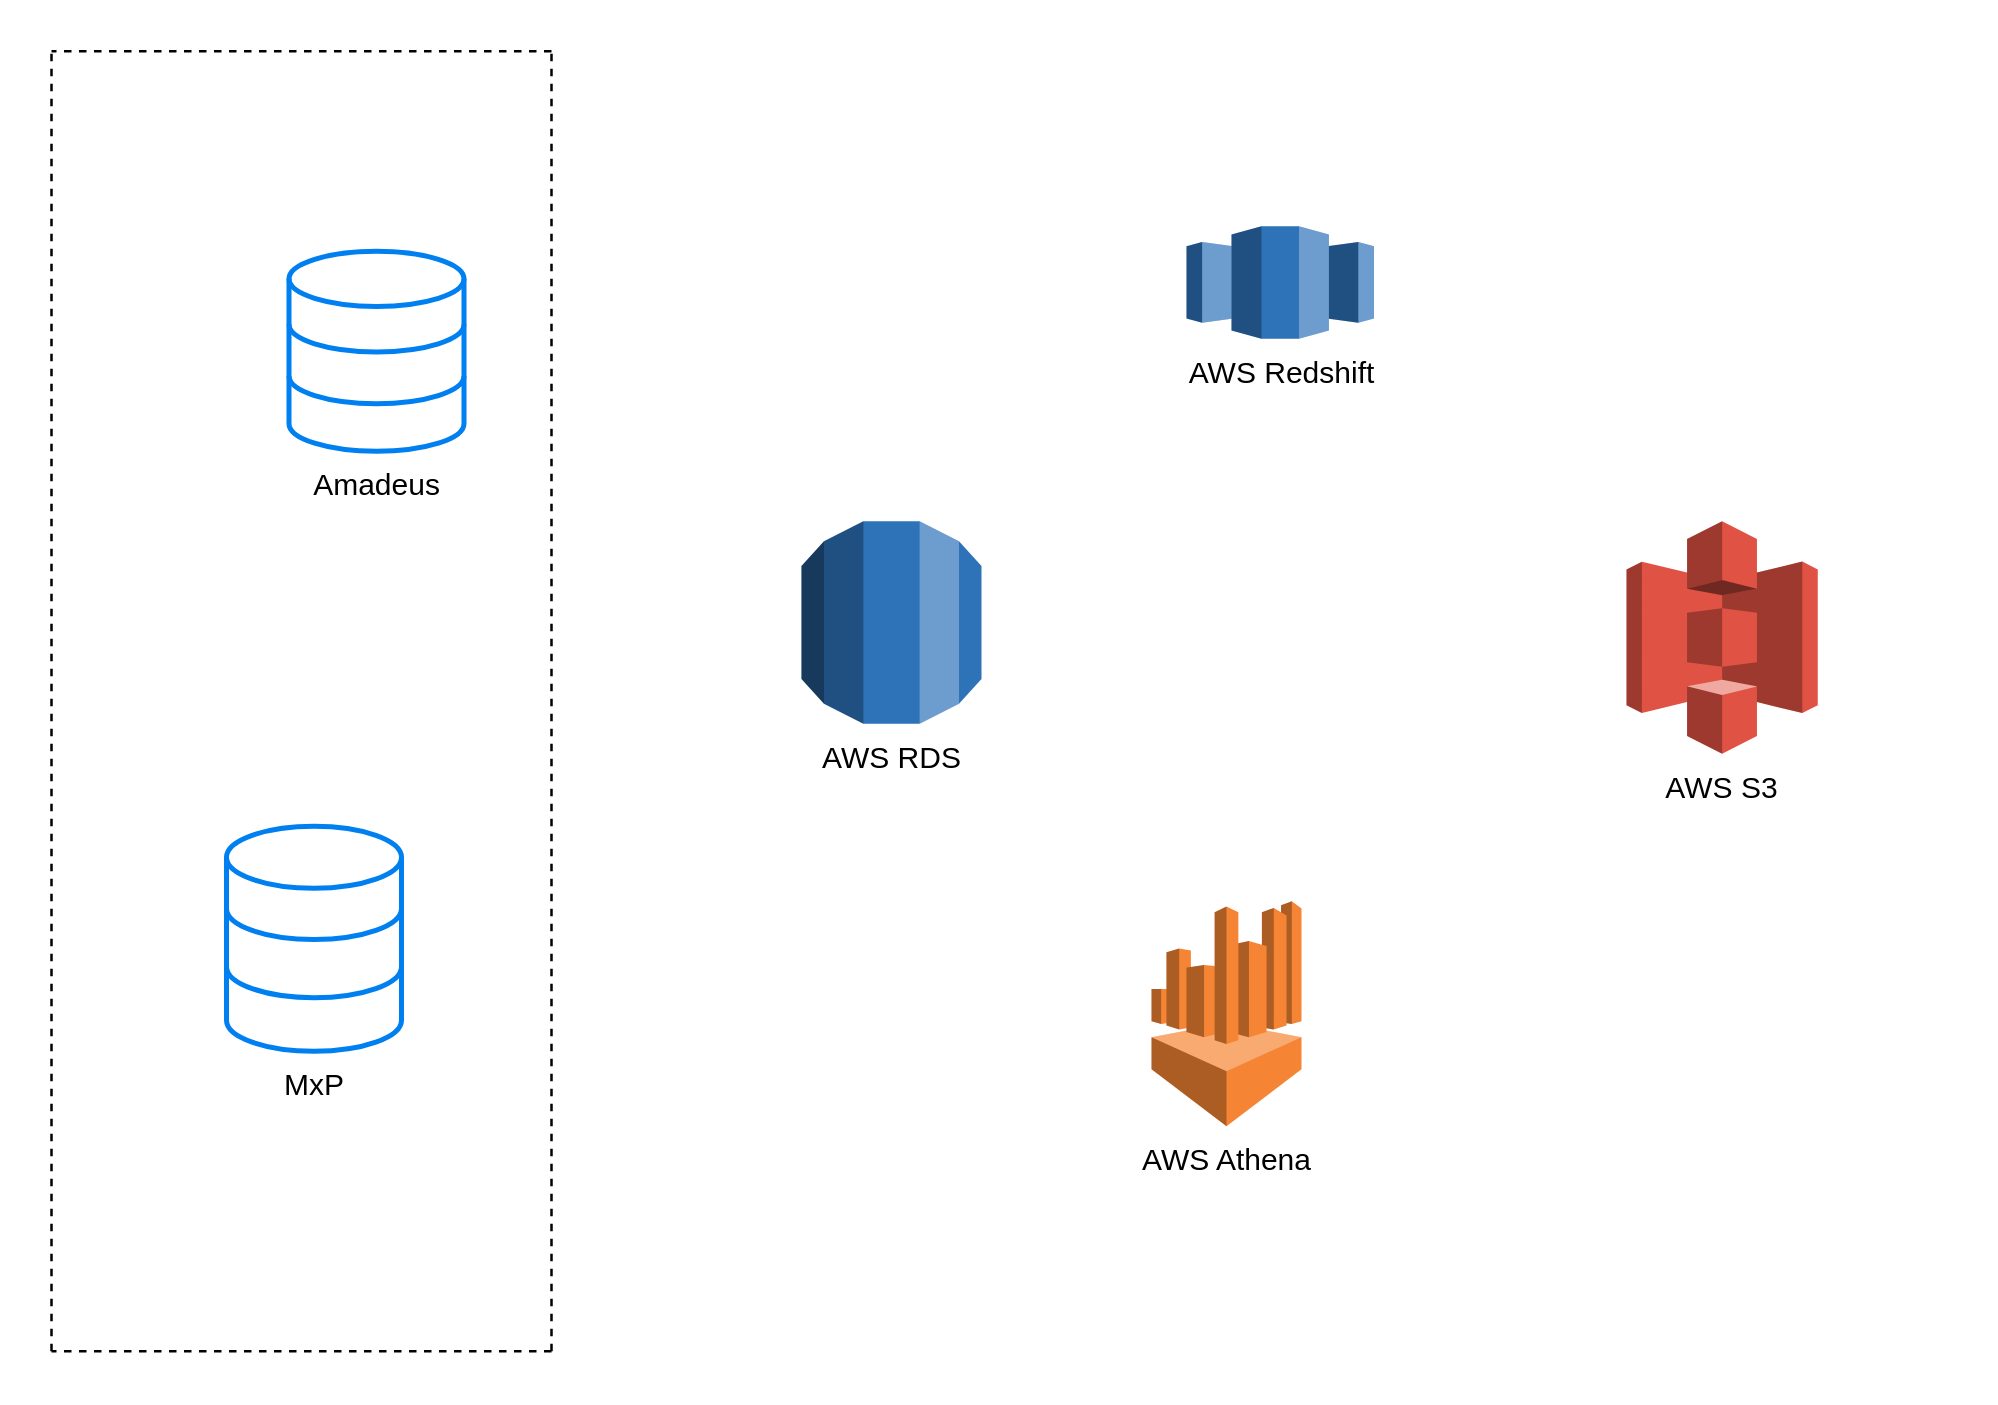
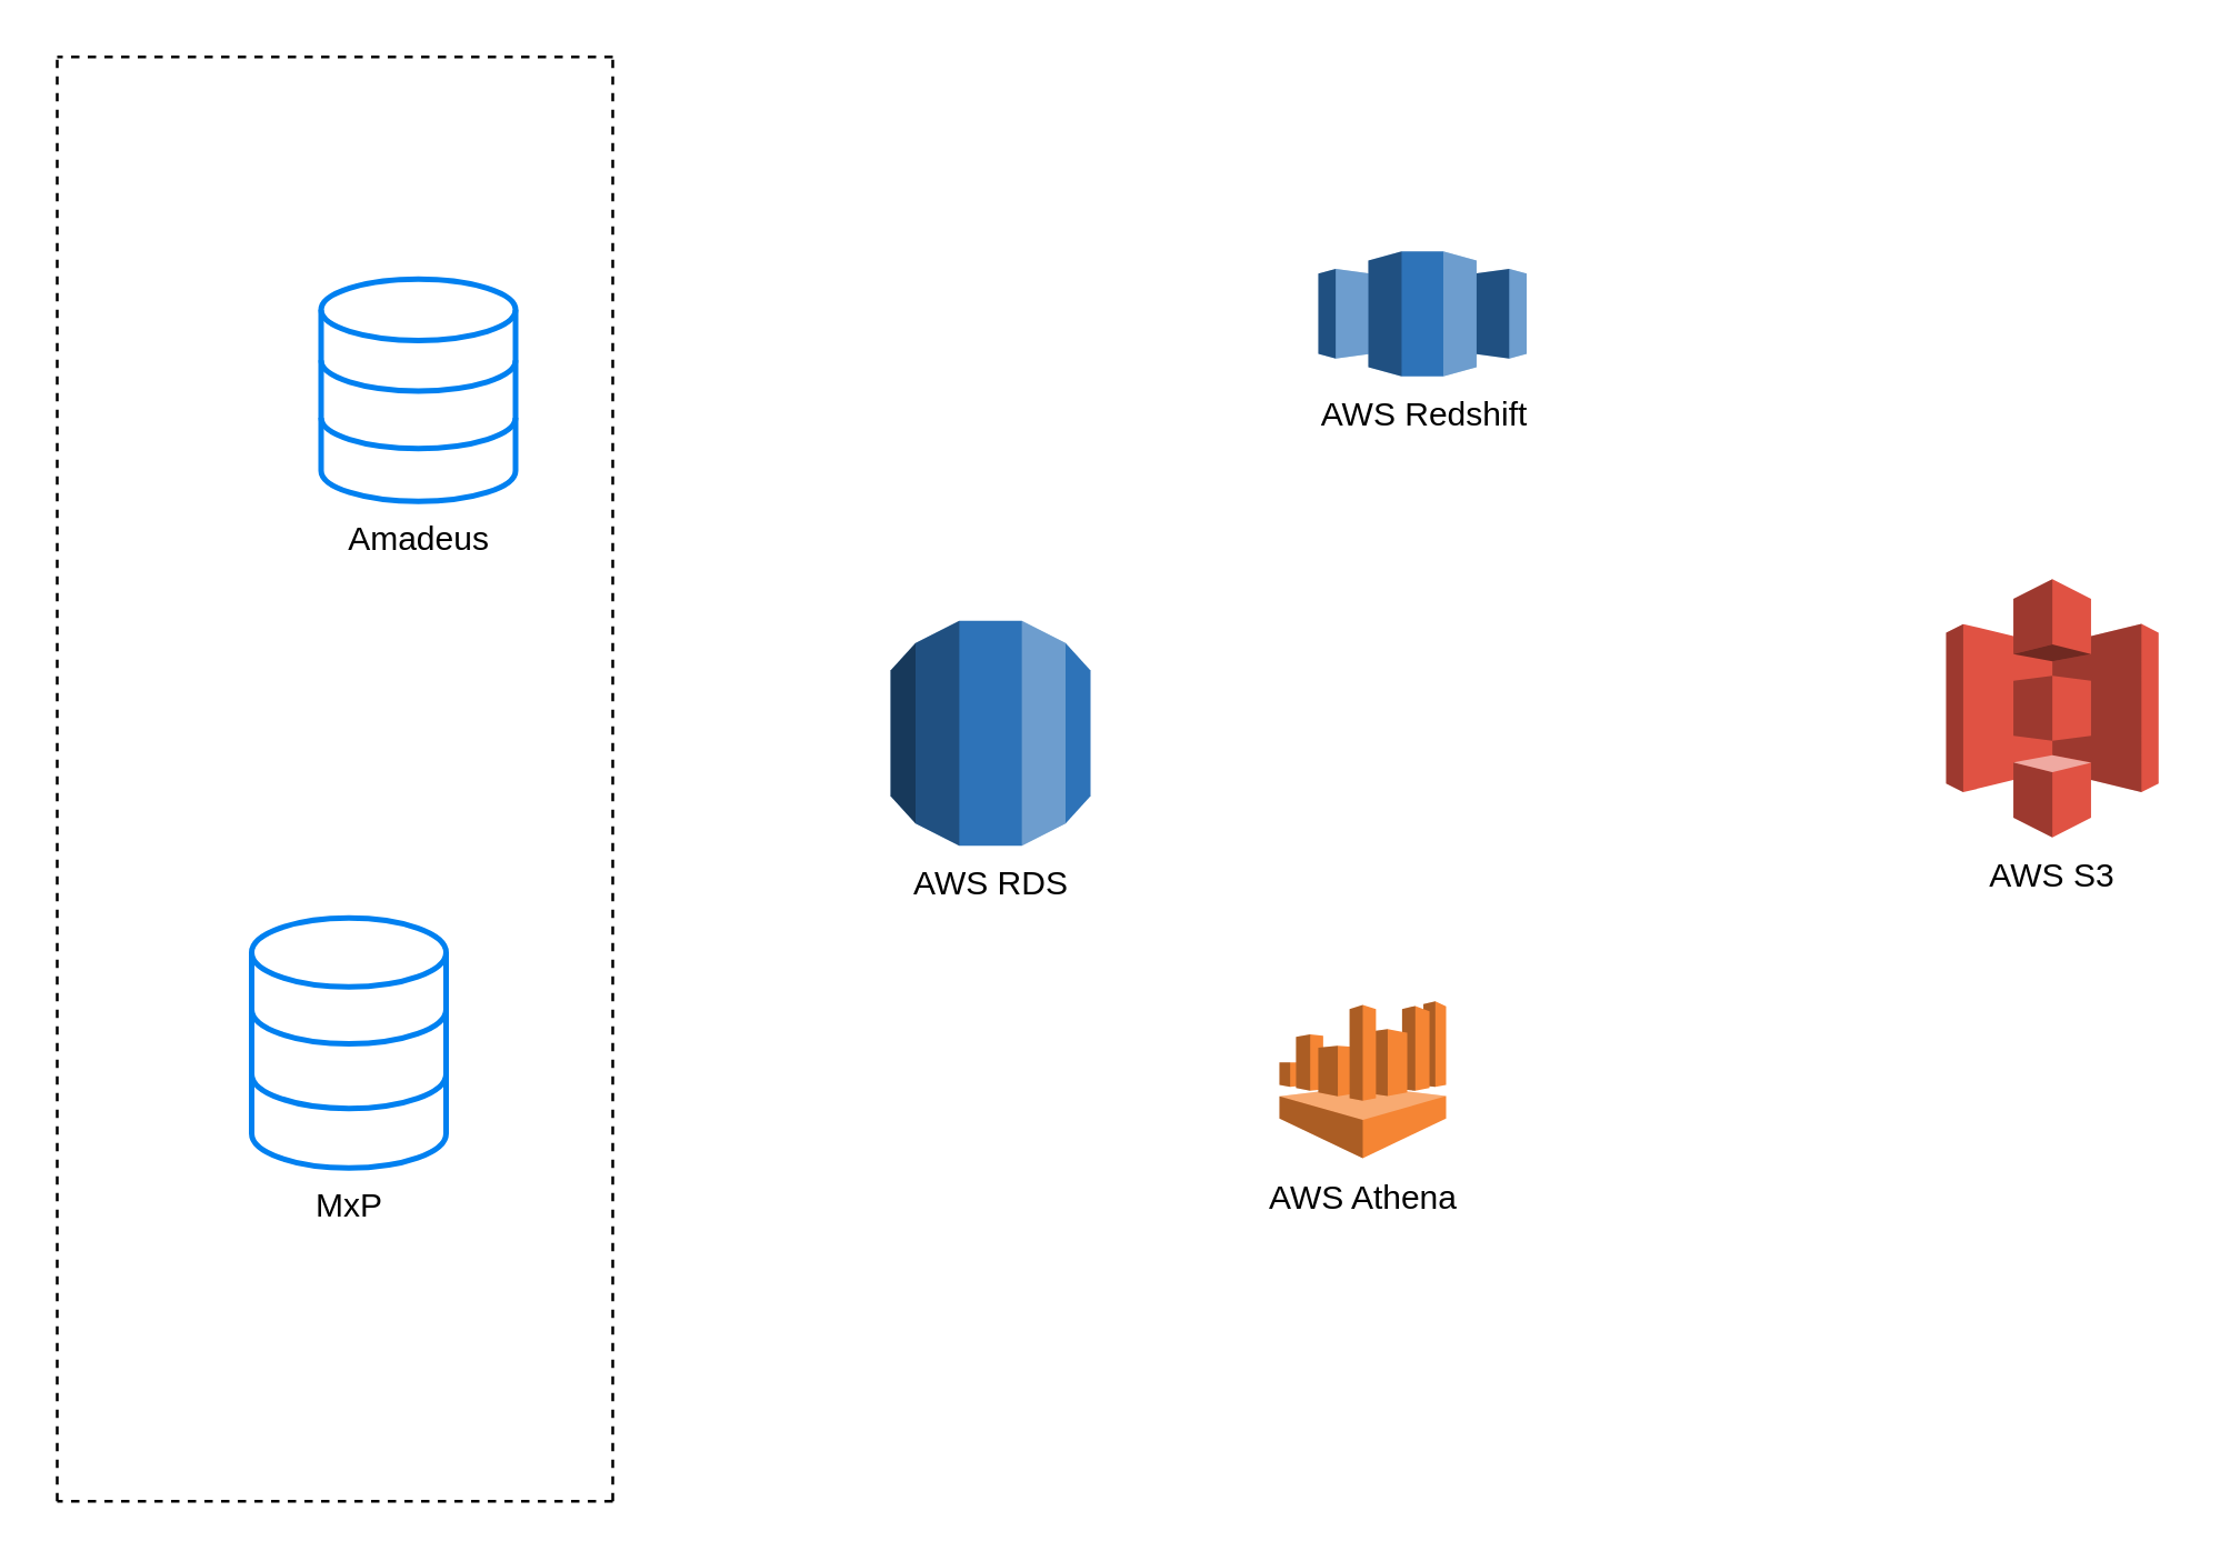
- <mxCell id="4" value="AWS RDS" style="outlineConnect=0;dashed=0;verticalLabelPosition=bottom;verticalAlign=top;align=center;html=1;shape=mxgraph.aws3.rds;fillColor=#2E73B8;gradientColor=none;" vertex="1" parent="1"><mxGeometry x="320" y="208" width="72" height="81" as="geometry" /></mxCell>
+ <mxCell id="4" value="AWS RDS" style="outlineConnect=0;dashed=0;verticalLabelPosition=bottom;verticalAlign=top;align=center;html=1;shape=mxgraph.aws3.rds;fillColor=#2E73B8;gradientColor=none;" vertex="1" parent="1"><mxGeometry x="320" y="223" width="72" height="81" as="geometry" /></mxCell>
- <mxCell id="5" value="AWS S3" style="outlineConnect=0;dashed=0;verticalLabelPosition=bottom;verticalAlign=top;align=center;html=1;shape=mxgraph.aws3.s3;fillColor=#E05243;gradientColor=none;" vertex="1" parent="1"><mxGeometry x="650" y="208" width="76.5" height="93" as="geometry" /></mxCell>
+ <mxCell id="5" value="AWS S3" style="outlineConnect=0;dashed=0;verticalLabelPosition=bottom;verticalAlign=top;align=center;html=1;shape=mxgraph.aws3.s3;fillColor=#E05243;gradientColor=none;" vertex="1" parent="1"><mxGeometry x="700" y="208" width="76.5" height="93" as="geometry" /></mxCell>
- <mxCell id="3" value="AWS Athena&lt;br&gt;" style="outlineConnect=0;dashed=0;verticalLabelPosition=bottom;verticalAlign=top;align=center;html=1;shape=mxgraph.aws3.athena;fillColor=#F58534;gradientColor=none;" vertex="1" parent="1"><mxGeometry x="460" y="360" width="60" height="90" as="geometry" /></mxCell>
+ <mxCell id="3" value="AWS Athena&lt;br&gt;" style="outlineConnect=0;dashed=0;verticalLabelPosition=bottom;verticalAlign=top;align=center;html=1;shape=mxgraph.aws3.athena;fillColor=#F58534;gradientColor=none;" vertex="1" parent="1"><mxGeometry x="460" y="360" width="60" height="56.5" as="geometry" /></mxCell>
